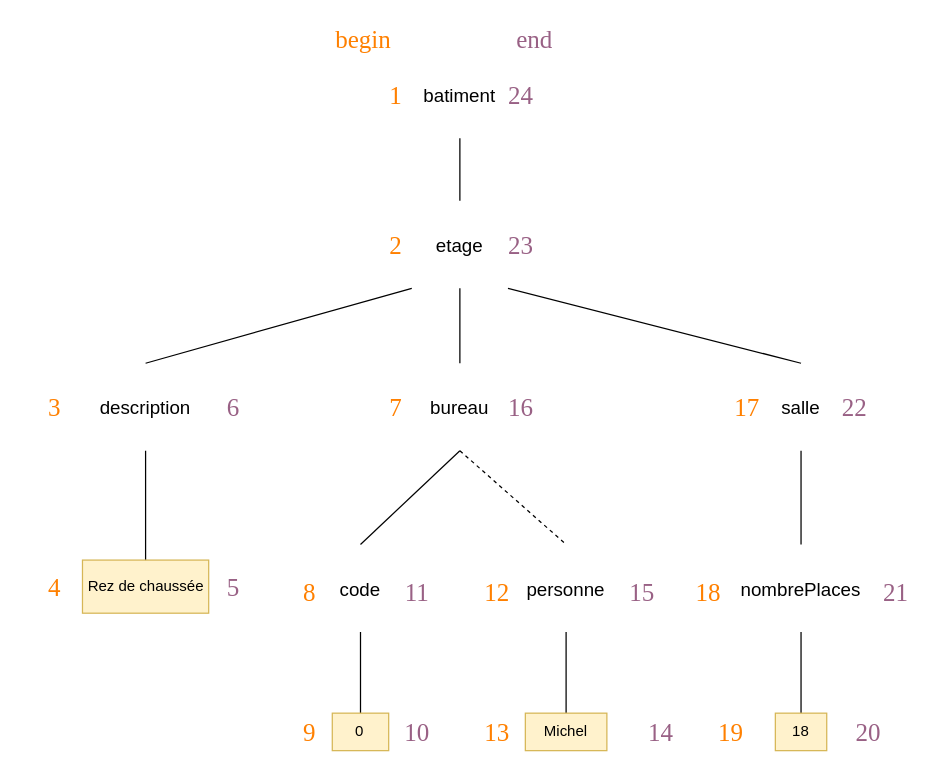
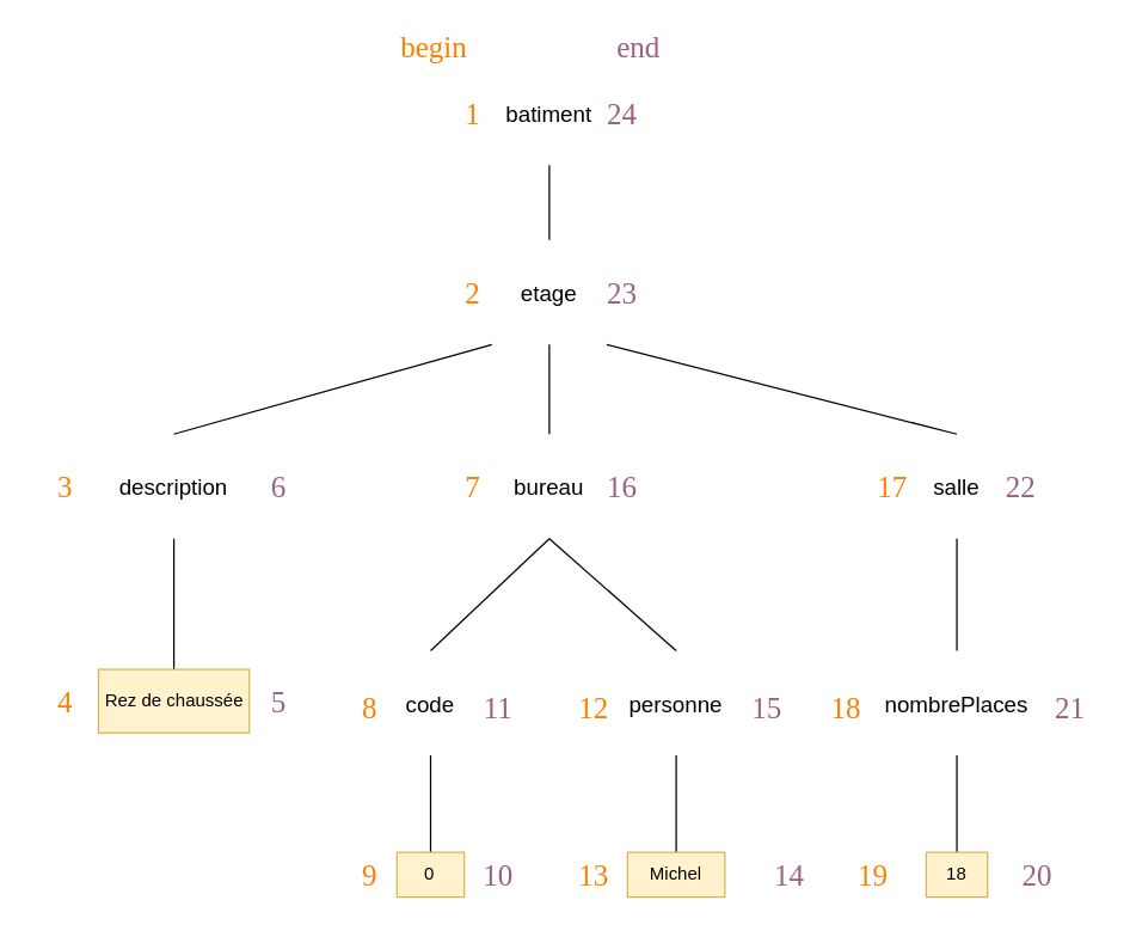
- <mxCell id="12" style="edgeStyle=none;rounded=0;orthogonalLoop=1;jettySize=auto;html=1;exitX=0.5;exitY=1;exitDx=0;exitDy=0;entryX=0.5;entryY=0;entryDx=0;entryDy=0;endArrow=none;endFill=0;dashed=1;" parent="1" source="13" target="17" edge="1"><mxGeometry relative="1" as="geometry" /></mxCell>
+ <mxCell id="12" style="edgeStyle=none;rounded=0;orthogonalLoop=1;jettySize=auto;html=1;exitX=0.5;exitY=1;exitDx=0;exitDy=0;entryX=0.5;entryY=0;entryDx=0;entryDy=0;endArrow=none;endFill=0;" parent="1" source="13" target="17" edge="1"><mxGeometry relative="1" as="geometry" /></mxCell>
